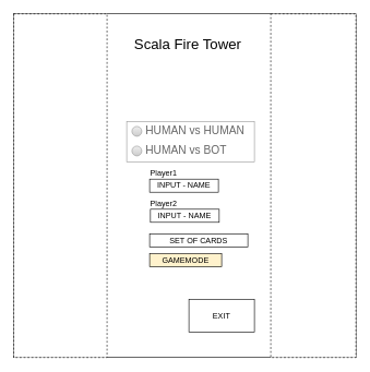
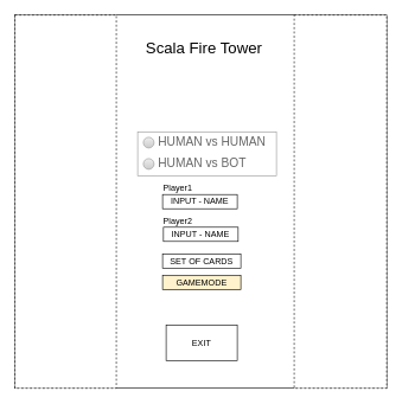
- <mxCell id="4" value="SET OF CARDS" style="rounded=0;whiteSpace=wrap;html=1;" vertex="1" parent="1"><mxGeometry x="228" y="357" width="150" height="20" as="geometry" /></mxCell>
+ <mxCell id="4" value="SET OF CARDS" style="rounded=0;whiteSpace=wrap;html=1;" vertex="1" parent="1"><mxGeometry x="228" y="357" width="110" height="20" as="geometry" /></mxCell>
- <mxCell id="7" value="EXIT" style="rounded=0;whiteSpace=wrap;html=1;" vertex="1" parent="1"><mxGeometry x="288" y="457" width="100" height="50" as="geometry" /></mxCell>
+ <mxCell id="7" value="EXIT" style="rounded=0;whiteSpace=wrap;html=1;" vertex="1" parent="1"><mxGeometry x="233" y="457" width="100" height="50" as="geometry" /></mxCell>
